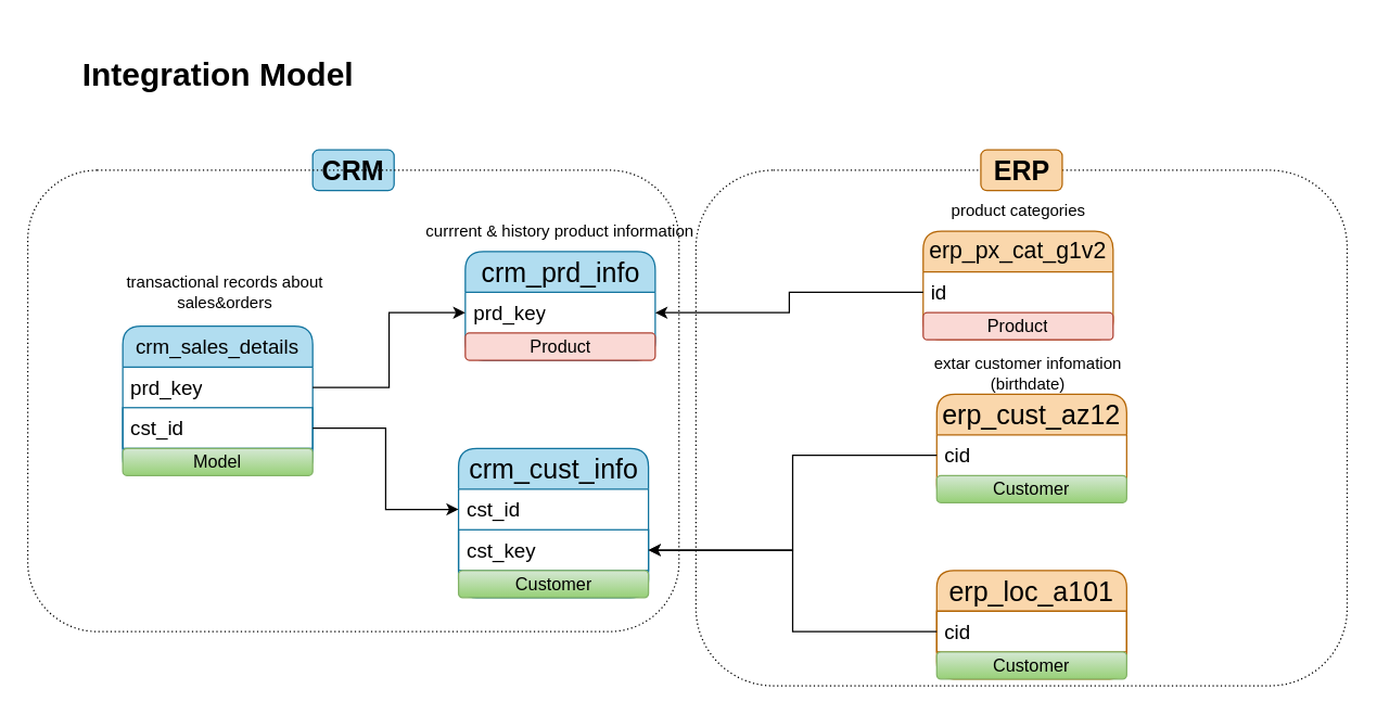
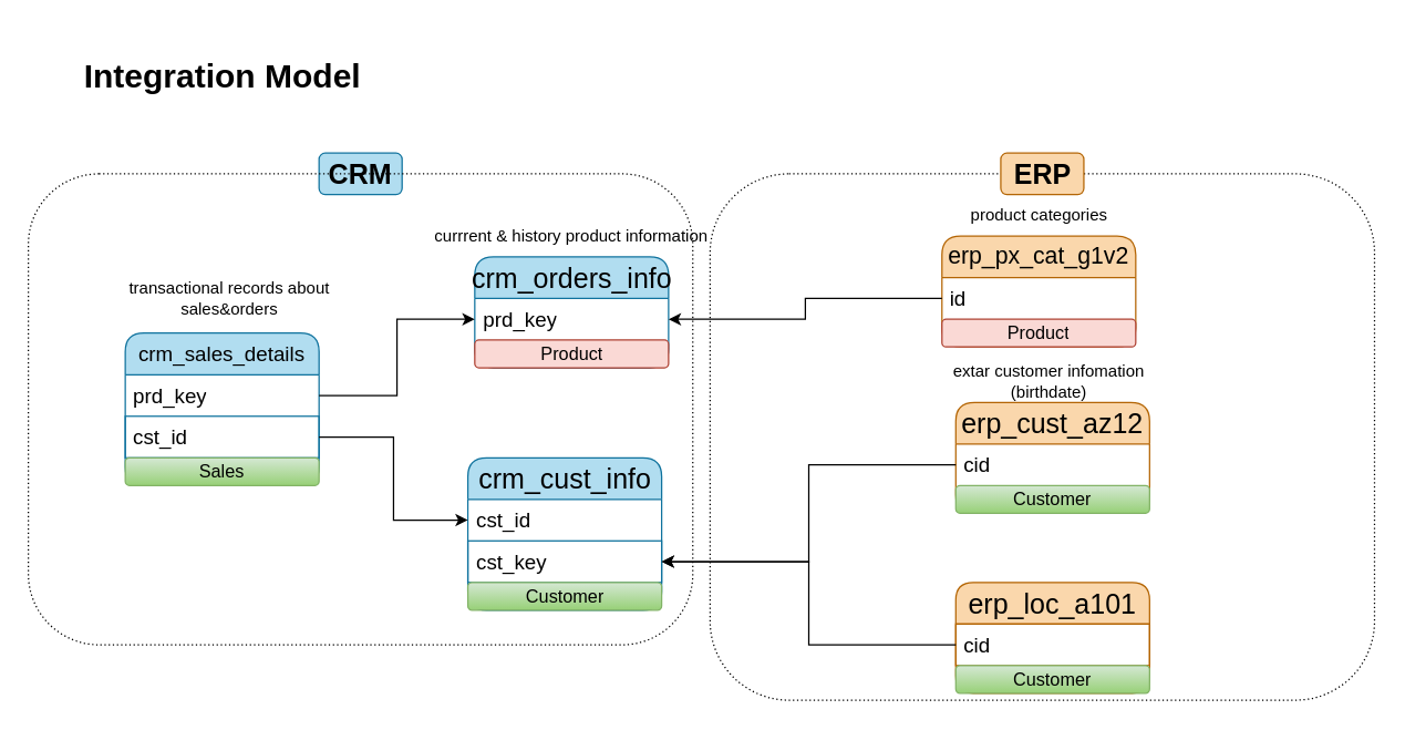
- <mxCell id="7" value="&lt;span style=&quot;font-size: 20px;&quot;&gt;&lt;font style=&quot;color: rgb(0, 0, 0);&quot;&gt;crm_prd_info&lt;/font&gt;&lt;/span&gt;" style="swimlane;fontStyle=0;childLayout=stackLayout;horizontal=1;startSize=30;horizontalStack=0;resizeParent=1;resizeParentMax=0;resizeLast=0;collapsible=1;marginBottom=0;whiteSpace=wrap;html=1;fillColor=#b1ddf0;strokeColor=#10739e;rounded=1;" parent="1" vertex="1"><mxGeometry x="342.5" y="185" width="140" height="80" as="geometry"><mxRectangle x="60" y="170" width="170" height="40" as="alternateBounds" /></mxGeometry></mxCell>
+ <mxCell id="7" value="&lt;span style=&quot;font-size: 20px;&quot;&gt;&lt;font style=&quot;color: rgb(0, 0, 0);&quot;&gt;crm_orders_info&lt;/font&gt;&lt;/span&gt;" style="swimlane;fontStyle=0;childLayout=stackLayout;horizontal=1;startSize=30;horizontalStack=0;resizeParent=1;resizeParentMax=0;resizeLast=0;collapsible=1;marginBottom=0;whiteSpace=wrap;html=1;fillColor=#b1ddf0;strokeColor=#10739e;rounded=1;" parent="1" vertex="1"><mxGeometry x="342.5" y="185" width="140" height="80" as="geometry"><mxRectangle x="60" y="170" width="170" height="40" as="alternateBounds" /></mxGeometry></mxCell>
- <mxCell id="16" value="&lt;font color=&quot;#000000&quot;&gt;&lt;span style=&quot;font-size: 13px;&quot;&gt;Model&lt;/span&gt;&lt;/font&gt;" style="text;html=1;strokeColor=#82b366;fillColor=#d5e8d4;align=center;verticalAlign=middle;whiteSpace=wrap;overflow=hidden;rounded=1;gradientColor=#97d077;" vertex="1" parent="12"><mxGeometry y="90" width="140" height="20" as="geometry" /></mxCell>
+ <mxCell id="16" value="&lt;font color=&quot;#000000&quot;&gt;&lt;span style=&quot;font-size: 13px;&quot;&gt;Sales&lt;/span&gt;&lt;/font&gt;" style="text;html=1;strokeColor=#82b366;fillColor=#d5e8d4;align=center;verticalAlign=middle;whiteSpace=wrap;overflow=hidden;rounded=1;gradientColor=#97d077;" vertex="1" parent="12"><mxGeometry y="90" width="140" height="20" as="geometry" /></mxCell>
